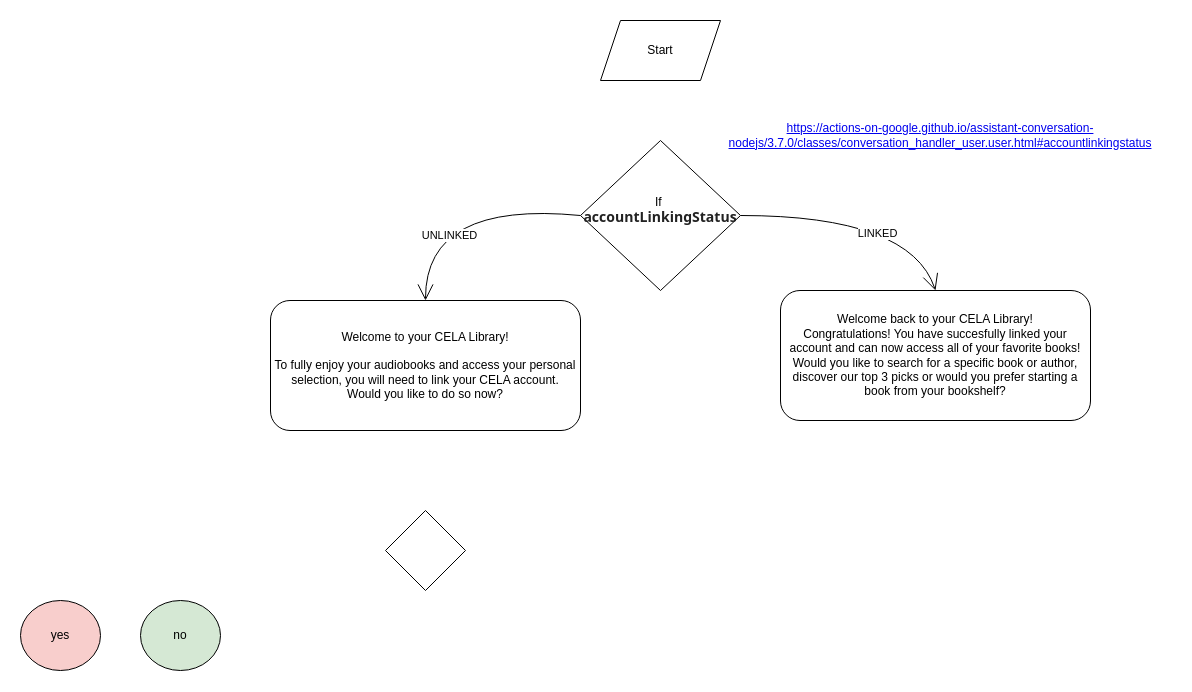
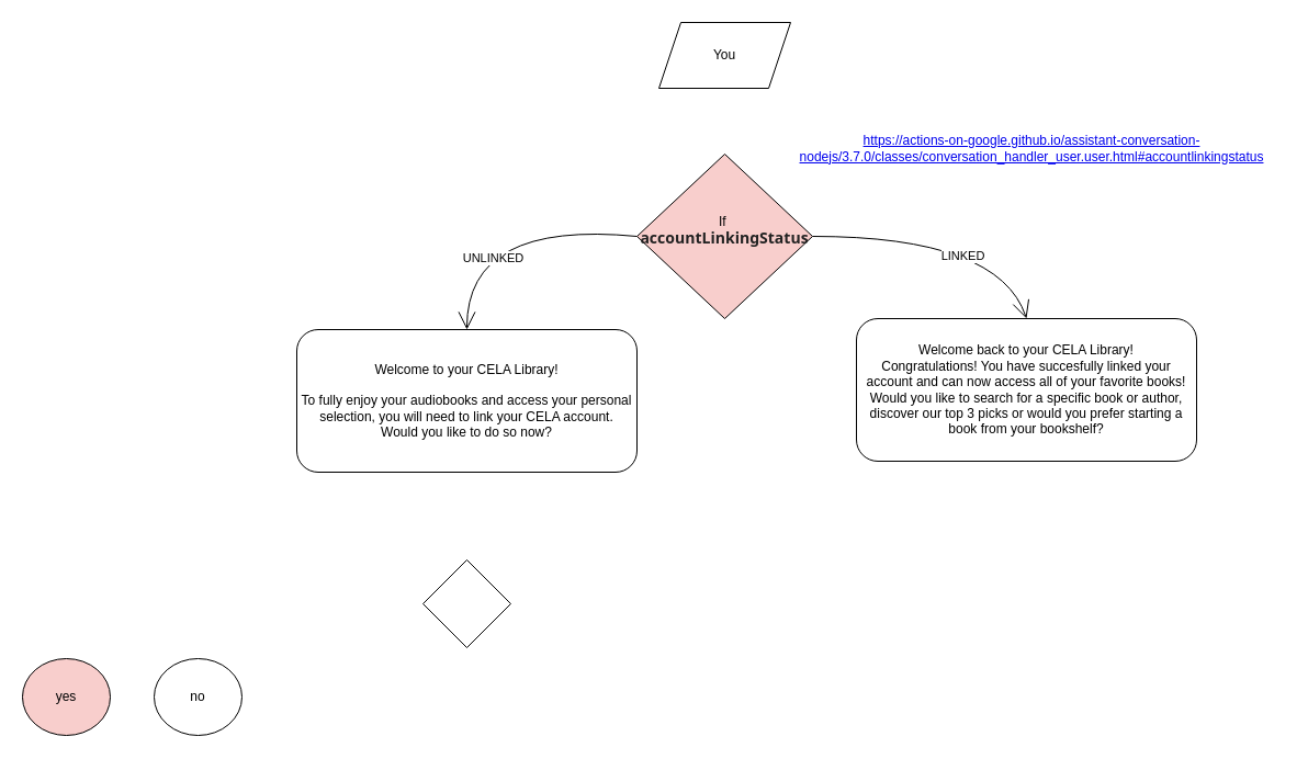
- <mxCell id="3" value="Start" style="shape=parallelogram;perimeter=parallelogramPerimeter;whiteSpace=wrap;html=1;fixedSize=1;hachureGap=4;pointerEvents=0;" vertex="1" parent="1"><mxGeometry x="600" y="20" width="120" height="60" as="geometry" /></mxCell>
+ <mxCell id="3" value="You" style="shape=parallelogram;perimeter=parallelogramPerimeter;whiteSpace=wrap;html=1;fixedSize=1;hachureGap=4;pointerEvents=0;" vertex="1" parent="1"><mxGeometry x="600" y="20" width="120" height="60" as="geometry" /></mxCell>
- <mxCell id="9" value="If&amp;nbsp;&lt;h3 style=&quot;margin: 0px -20px ; padding: 0px 20px 10px ; border-bottom: none ; color: rgb(34 , 34 , 34) ; font-family: &amp;#34;segoe ui&amp;#34; , sans-serif&quot;&gt;account&lt;wbr&gt;Linking&lt;wbr&gt;Status&lt;/h3&gt;" style="rhombus;whiteSpace=wrap;html=1;hachureGap=4;pointerEvents=0;" vertex="1" parent="1"><mxGeometry x="580" y="140" width="160" height="150" as="geometry" /></mxCell>
+ <mxCell id="9" value="If&amp;nbsp;&lt;h3 style=&quot;margin: 0px -20px ; padding: 0px 20px 10px ; border-bottom: none ; color: rgb(34 , 34 , 34) ; font-family: &amp;#34;segoe ui&amp;#34; , sans-serif&quot;&gt;account&lt;wbr&gt;Linking&lt;wbr&gt;Status&lt;/h3&gt;" style="rhombus;whiteSpace=wrap;html=1;hachureGap=4;pointerEvents=0;fillColor=#f8cecc;" vertex="1" parent="1"><mxGeometry x="580" y="140" width="160" height="150" as="geometry" /></mxCell>
- <mxCell id="13" value="no" style="ellipse;whiteSpace=wrap;html=1;hachureGap=4;pointerEvents=0;fillColor=#d5e8d4;" vertex="1" parent="1"><mxGeometry x="140" y="600" width="80" height="70" as="geometry" /></mxCell>
+ <mxCell id="13" value="no" style="ellipse;whiteSpace=wrap;html=1;hachureGap=4;pointerEvents=0;" vertex="1" parent="1"><mxGeometry x="140" y="600" width="80" height="70" as="geometry" /></mxCell>
